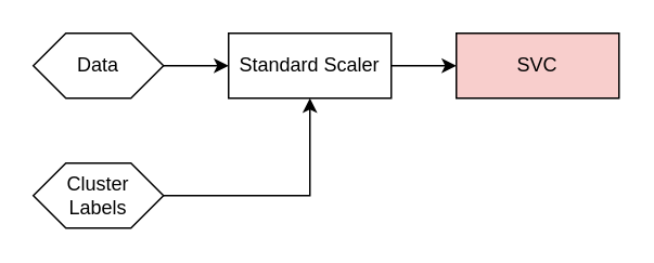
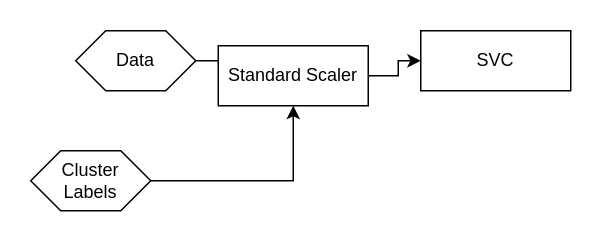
- <mxCell id="3" value="Data" style="shape=hexagon;perimeter=hexagonPerimeter2;whiteSpace=wrap;html=1;fixedSize=1;" vertex="1" parent="1"><mxGeometry x="20" y="20" width="80" height="40" as="geometry" /></mxCell>
+ <mxCell id="3" value="Data" style="shape=hexagon;perimeter=hexagonPerimeter2;whiteSpace=wrap;html=1;fixedSize=1;" vertex="1" parent="1"><mxGeometry x="50" y="20" width="80" height="40" as="geometry" /></mxCell>
- <mxCell id="7" value="Standard Scaler" style="whiteSpace=wrap;html=1;" vertex="1" parent="1"><mxGeometry x="140" y="20" width="100" height="40" as="geometry" /></mxCell>
+ <mxCell id="7" value="Standard Scaler" style="whiteSpace=wrap;html=1;" vertex="1" parent="1"><mxGeometry x="145" y="30" width="100" height="40" as="geometry" /></mxCell>
- <mxCell id="8" value="SVC" style="whiteSpace=wrap;html=1;fillColor=#f8cecc;" vertex="1" parent="1"><mxGeometry x="280" y="20" width="100" height="40" as="geometry" /></mxCell>
+ <mxCell id="8" value="SVC" style="whiteSpace=wrap;html=1;" vertex="1" parent="1"><mxGeometry x="280" y="20" width="100" height="40" as="geometry" /></mxCell>
